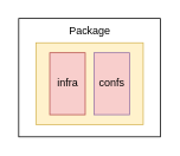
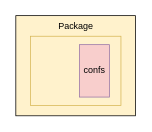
- <mxCell id="2" value="Package" style="whiteSpace=wrap;html=1;verticalAlign=top;" vertex="1" parent="1"><mxGeometry x="20.63" y="20.25" width="160" height="133.75" as="geometry" /></mxCell>
+ <mxCell id="2" value="Package" style="whiteSpace=wrap;html=1;verticalAlign=top;fillColor=#fff2cc;" vertex="1" parent="1"><mxGeometry x="20.63" y="20.25" width="160" height="133.75" as="geometry" /></mxCell>
- <mxCell id="4" value="infra" style="rounded=0;whiteSpace=wrap;html=1;fillColor=#f8cecc;strokeColor=#b85450;" vertex="1" parent="1"><mxGeometry x="55.63" y="59" width="40" height="70" as="geometry" /></mxCell>
